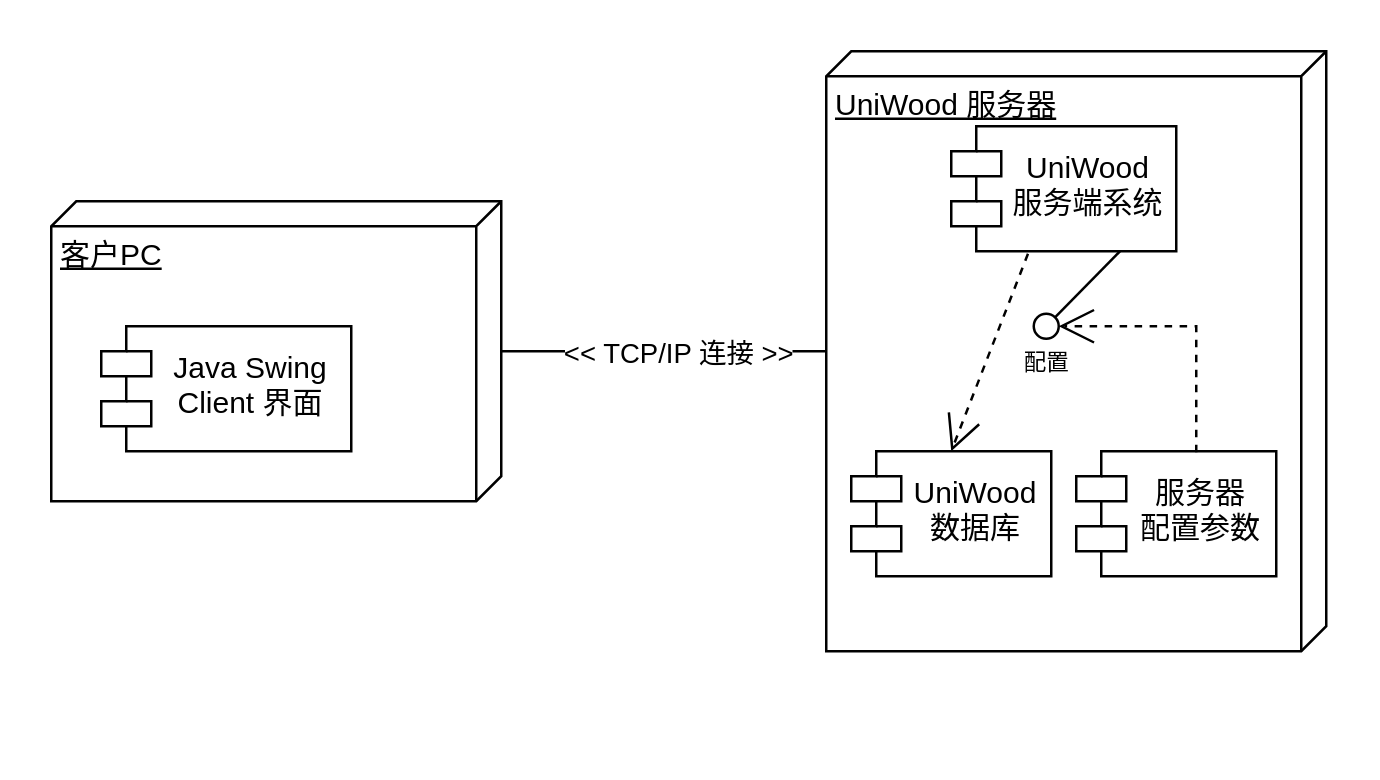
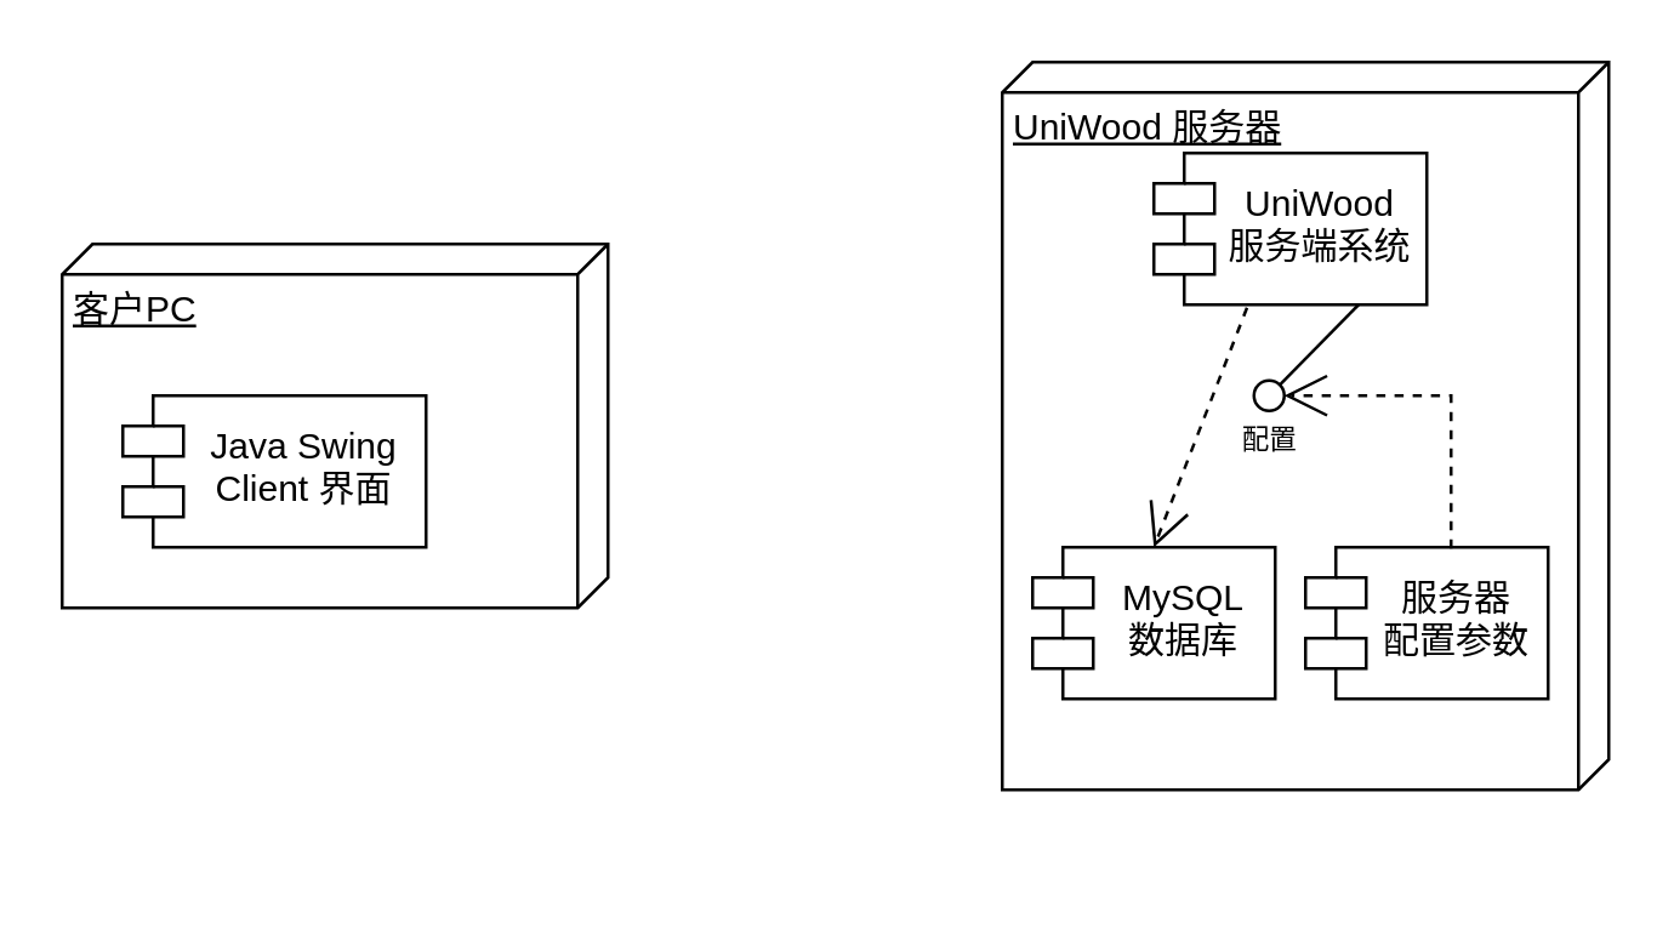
- <mxCell id="5" value="" style="endArrow=none;html=1;rounded=0;" edge="1" parent="1" source="4" target="2"><mxGeometry width="50" height="50" relative="1" as="geometry"><mxPoint x="180" y="280" as="sourcePoint" /><mxPoint x="230" y="230" as="targetPoint" /><Array as="points" /></mxGeometry></mxCell>
- <mxCell id="6" value="&amp;lt;&amp;lt; TCP/IP 连接 &amp;gt;&amp;gt;" style="edgeLabel;html=1;align=center;verticalAlign=middle;resizable=0;points=[];" vertex="1" connectable="0" parent="5"><mxGeometry x="-0.078" relative="1" as="geometry"><mxPoint as="offset" /></mxGeometry></mxCell>
- <mxCell id="8" value="UniWood&lt;br&gt;数据库" style="shape=module;align=left;spacingLeft=20;align=center;verticalAlign=top;whiteSpace=wrap;html=1;spacingTop=3;" vertex="1" parent="1"><mxGeometry x="340" y="180" width="80" height="50" as="geometry" /></mxCell>
+ <mxCell id="8" value="MySQL&lt;br&gt;数据库" style="shape=module;align=left;spacingLeft=20;align=center;verticalAlign=top;whiteSpace=wrap;html=1;spacingTop=3;" vertex="1" parent="1"><mxGeometry x="340" y="180" width="80" height="50" as="geometry" /></mxCell>
